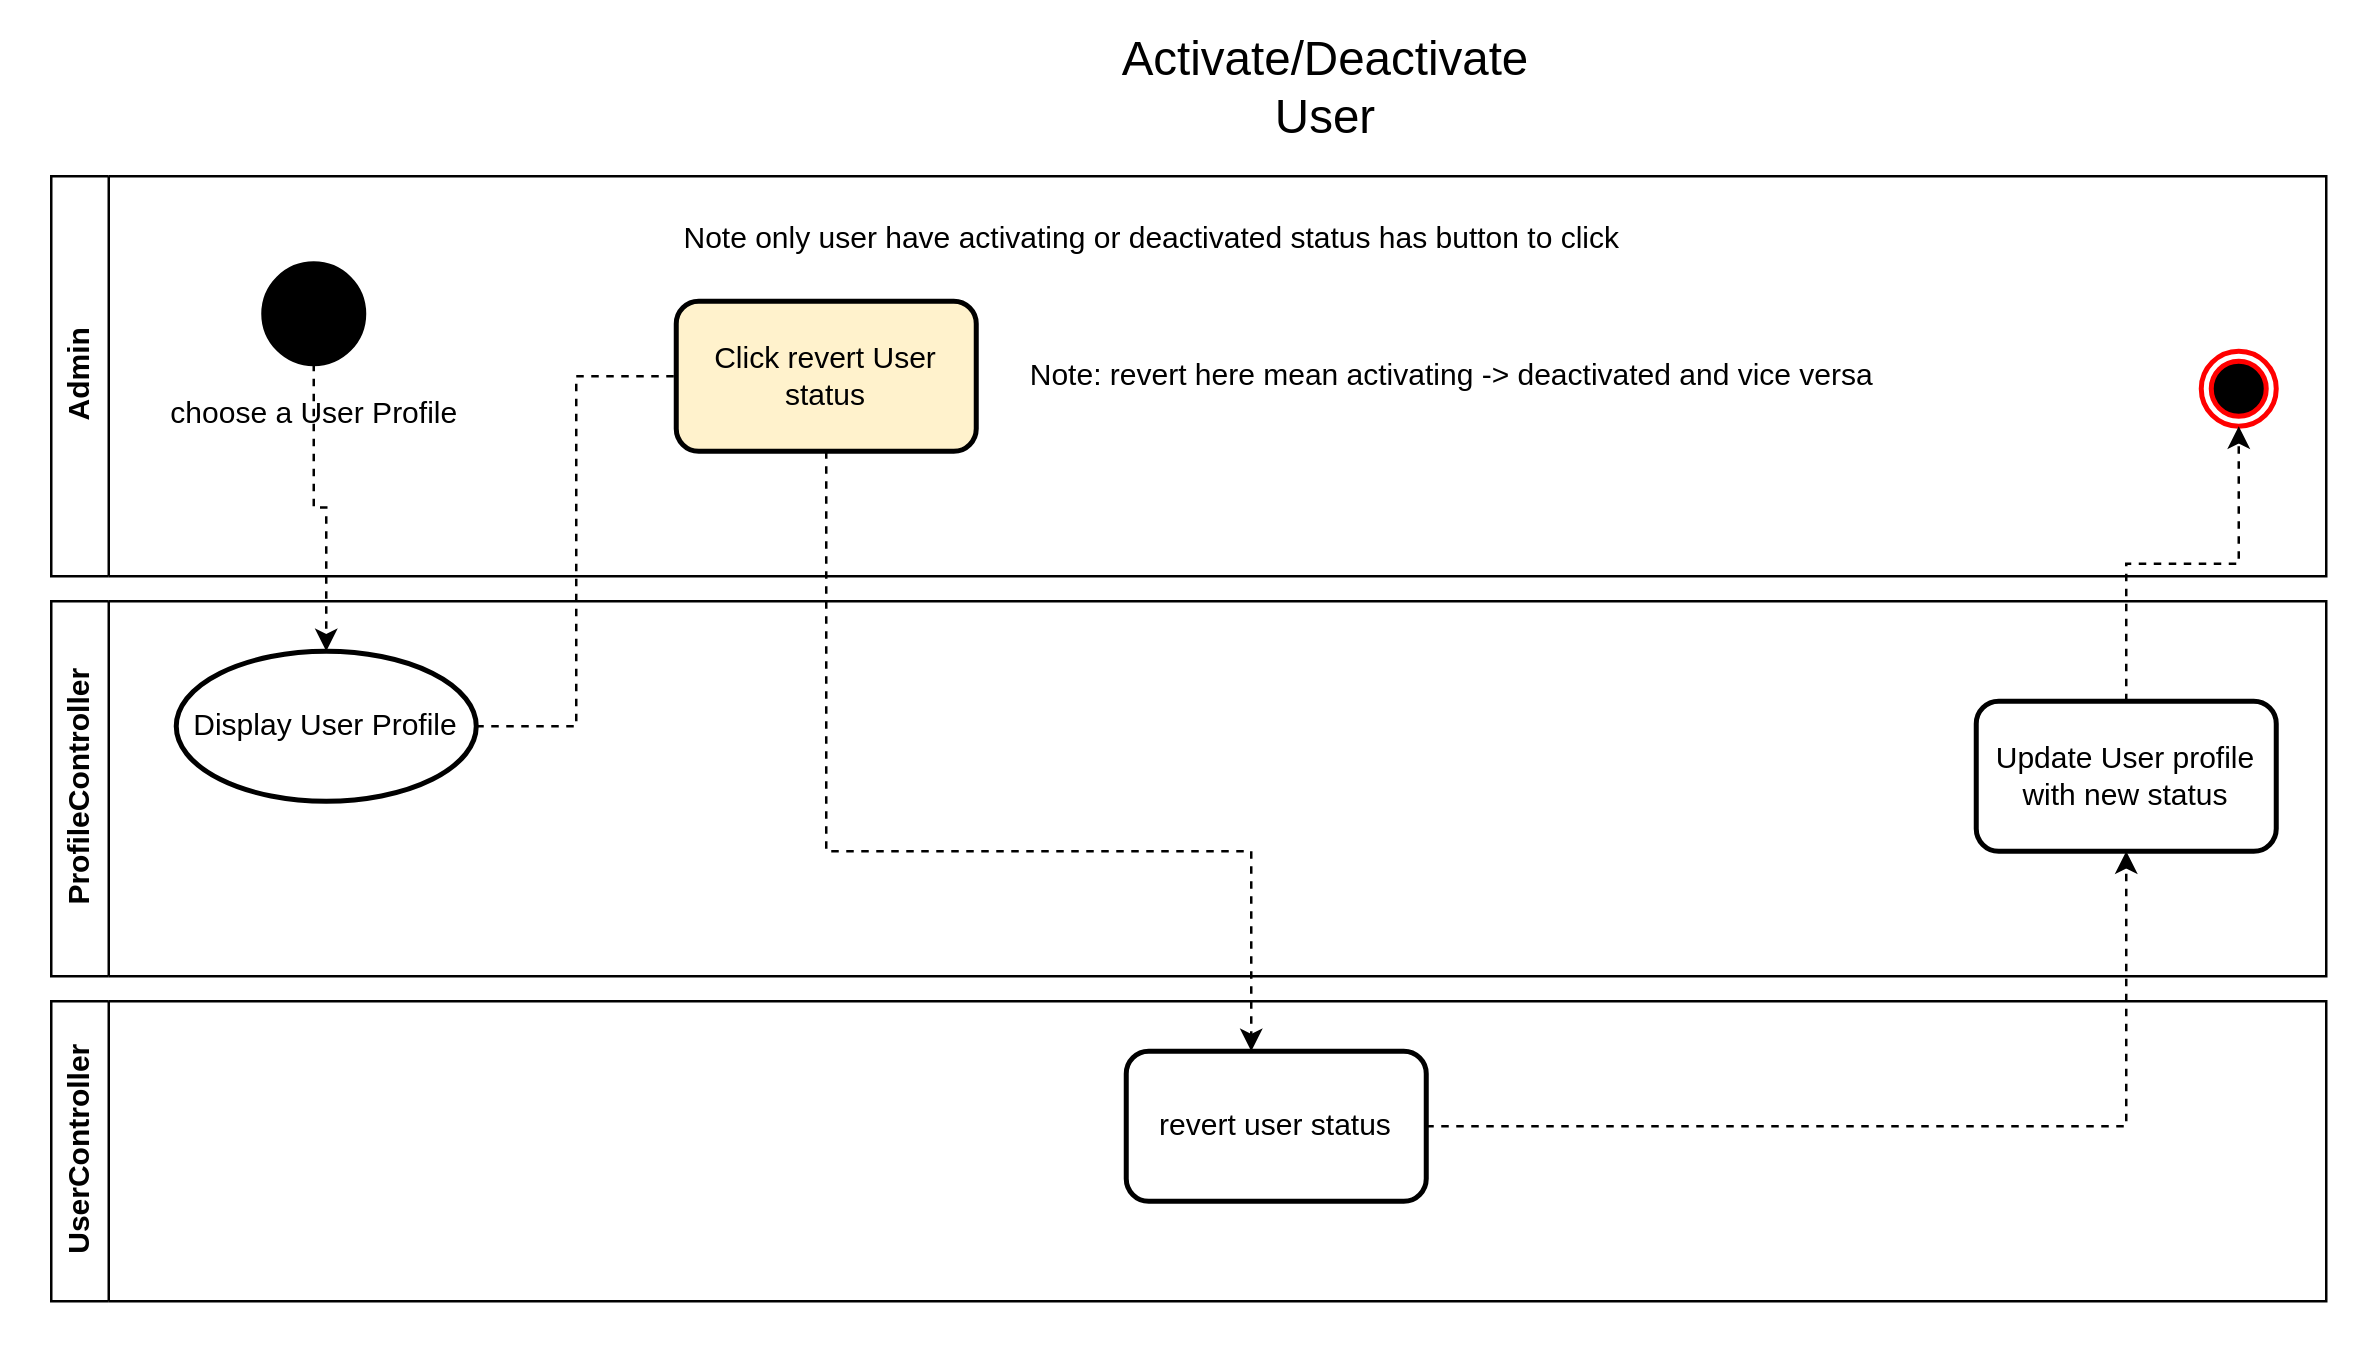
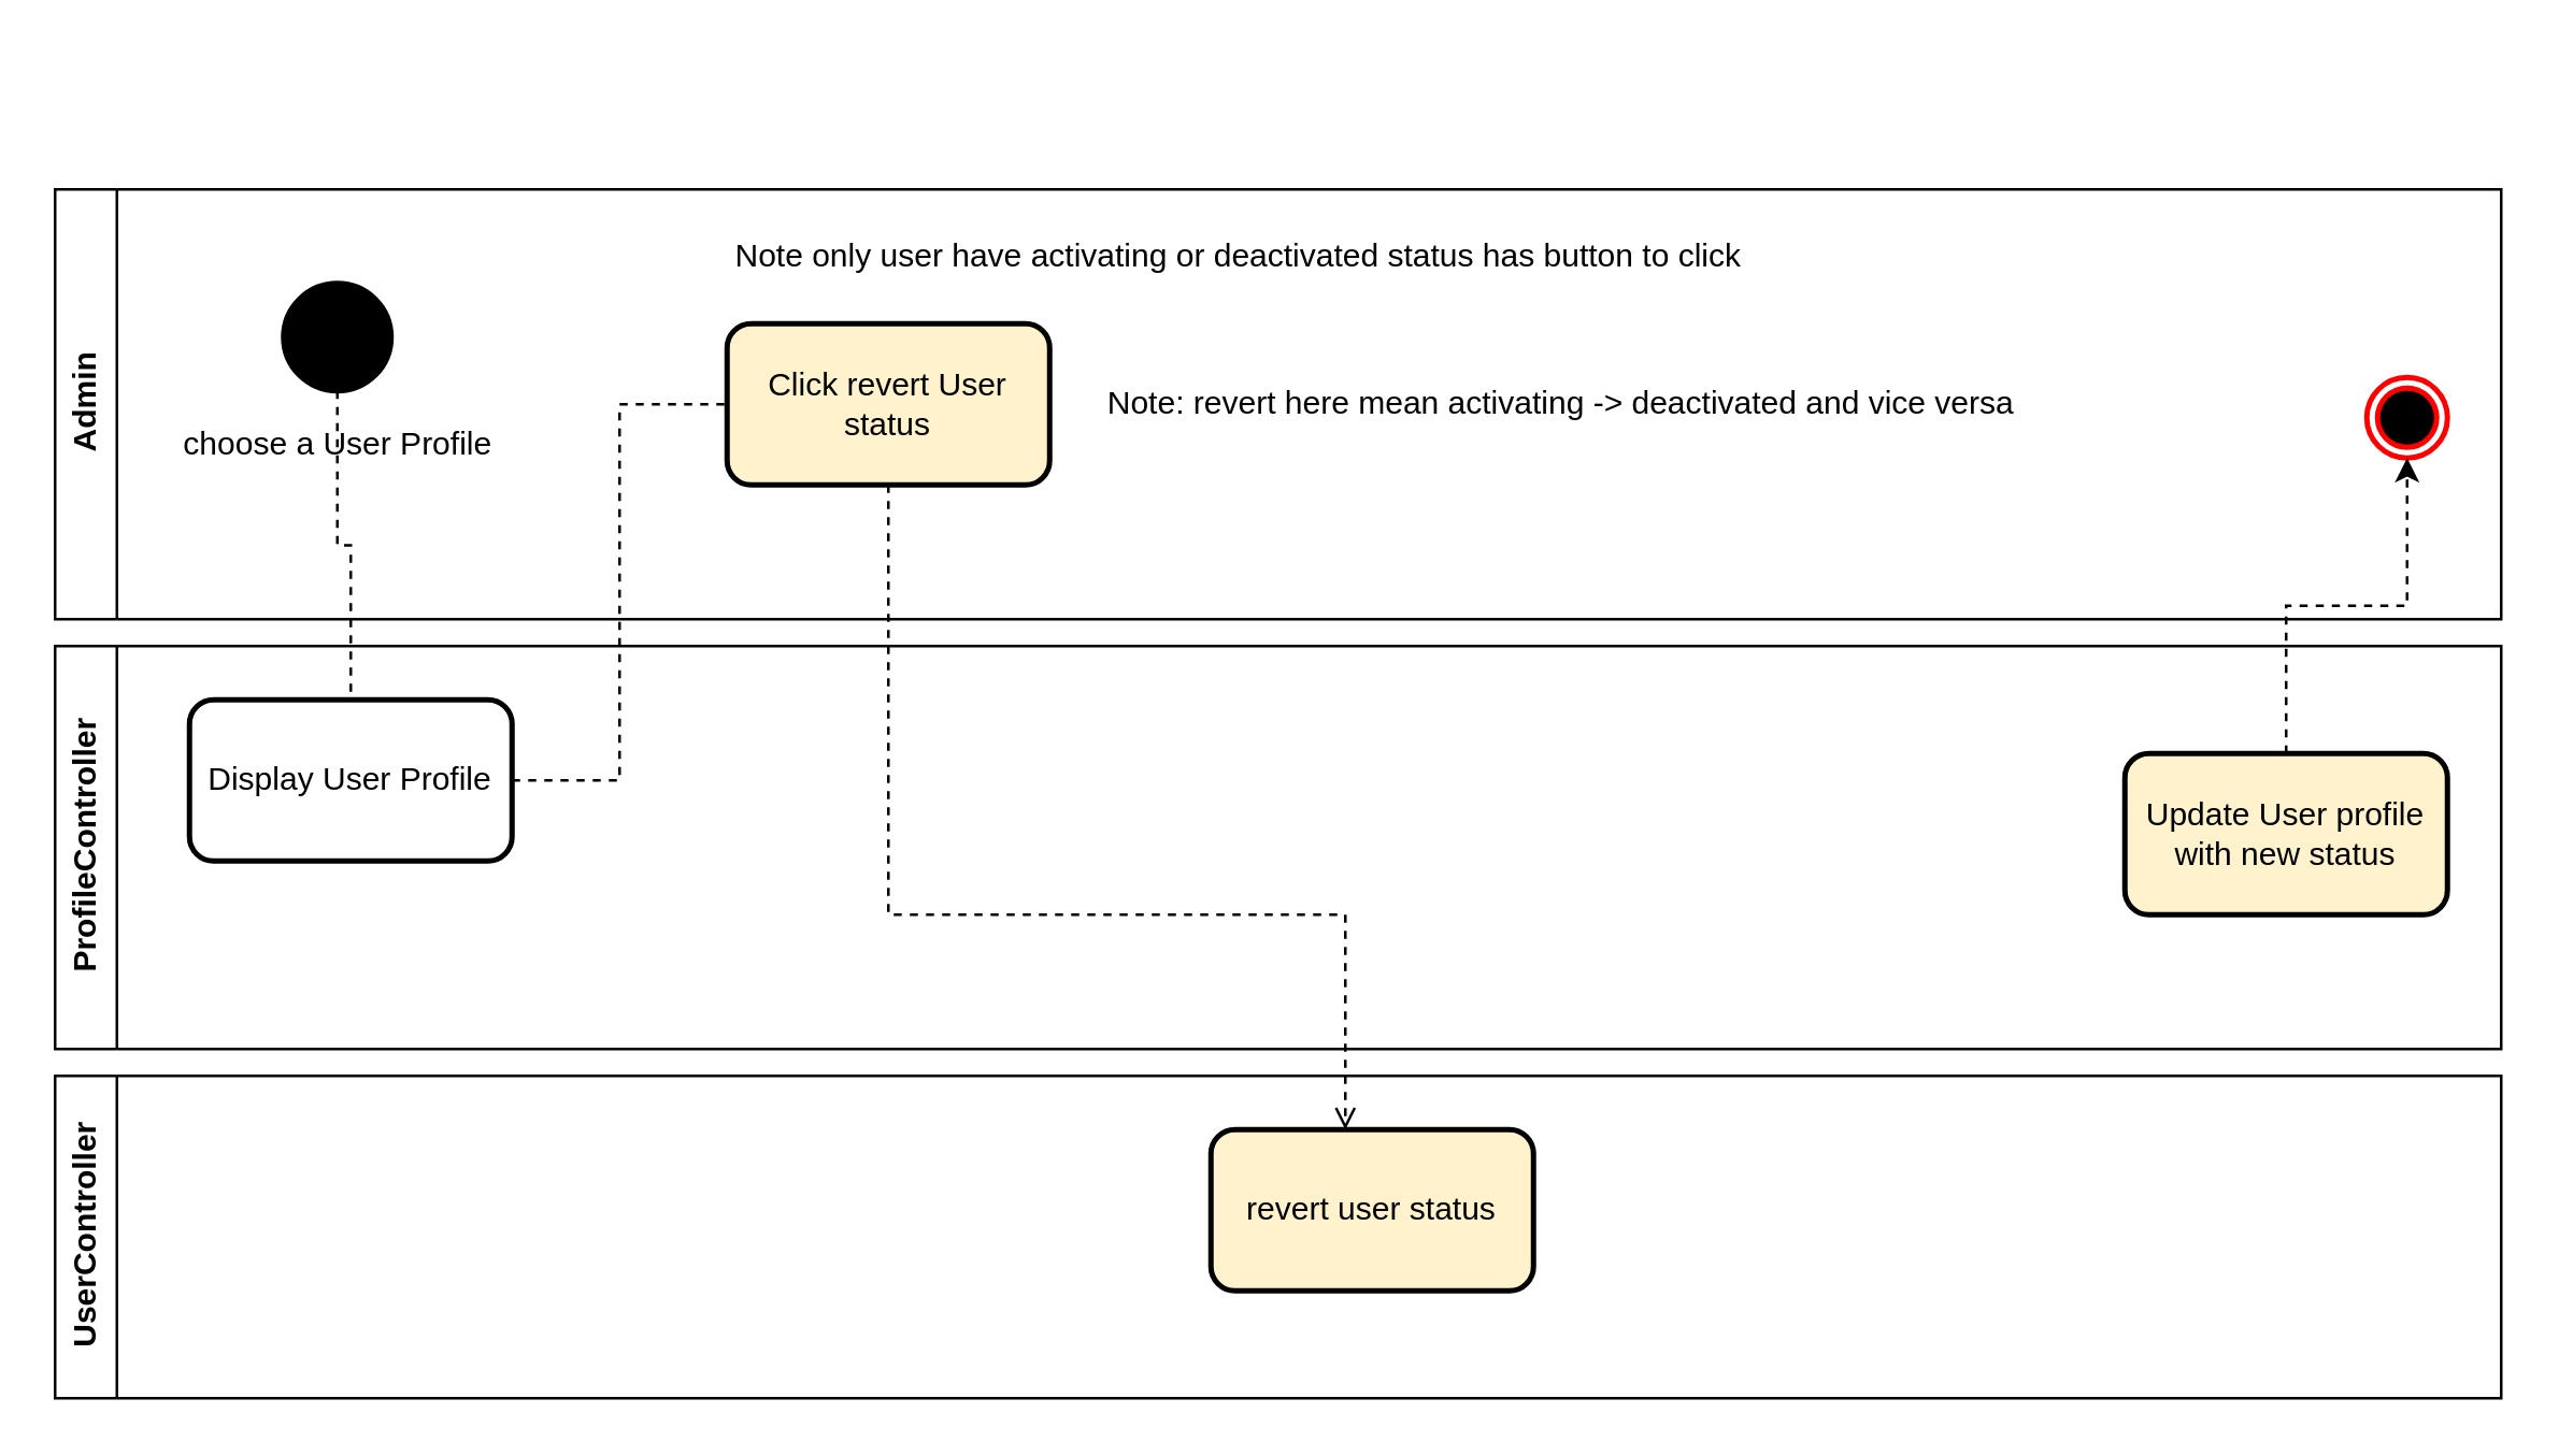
- <mxCell id="15" value="Activate/Deactivate User" style="text;html=1;strokeColor=none;fillColor=none;align=center;verticalAlign=middle;whiteSpace=wrap;rounded=0;fontSize=19;" vertex="1" parent="1"><mxGeometry x="440" y="20" width="180" height="30" as="geometry" /></mxCell>
- <mxCell id="14" style="edgeStyle=orthogonalEdgeStyle;rounded=0;orthogonalLoop=1;jettySize=auto;html=1;entryX=0.5;entryY=0;entryDx=0;entryDy=0;dashed=1;strokeWidth=1;fontFamily=Helvetica;fontSize=12;fontColor=default;" edge="1" parent="1" source="3" target="10"><mxGeometry relative="1" as="geometry" /></mxCell>
+ <mxCell id="14" style="edgeStyle=orthogonalEdgeStyle;rounded=0;orthogonalLoop=1;jettySize=auto;html=1;entryX=0.5;entryY=0;entryDx=0;entryDy=0;dashed=1;strokeWidth=1;fontFamily=Helvetica;fontSize=12;fontColor=default;endArrow=none;" edge="1" parent="1" source="3" target="10"><mxGeometry relative="1" as="geometry" /></mxCell>
- <mxCell id="10" value="Display User Profile" style="ellipse;whiteSpace=wrap;html=1;strokeWidth=2;fontFamily=Helvetica;fontSize=12;" vertex="1" parent="8"><mxGeometry x="50" y="20" width="120" height="60" as="geometry" /></mxCell>
+ <mxCell id="10" value="Display User Profile" style="rounded=1;whiteSpace=wrap;html=1;strokeWidth=2;fontFamily=Helvetica;fontSize=12;" vertex="1" parent="8"><mxGeometry x="50" y="20" width="120" height="60" as="geometry" /></mxCell>
- <mxCell id="9" value="Update User profile with new status" style="rounded=1;whiteSpace=wrap;html=1;strokeWidth=2;fontFamily=Helvetica;fontSize=12;" vertex="1" parent="8"><mxGeometry x="770" y="40" width="120" height="60" as="geometry" /></mxCell>
+ <mxCell id="9" value="Update User profile with new status" style="rounded=1;whiteSpace=wrap;html=1;strokeWidth=2;fontFamily=Helvetica;fontSize=12;fillColor=#fff2cc;" vertex="1" parent="8"><mxGeometry x="770" y="40" width="120" height="60" as="geometry" /></mxCell>
- <mxCell id="17" style="edgeStyle=orthogonalEdgeStyle;rounded=0;orthogonalLoop=1;jettySize=auto;html=1;dashed=1;" edge="1" parent="1" source="5" target="12"><mxGeometry relative="1" as="geometry"><Array as="points"><mxPoint x="330" y="340" /><mxPoint x="500" y="340" /></Array></mxGeometry></mxCell>
+ <mxCell id="17" style="edgeStyle=orthogonalEdgeStyle;rounded=0;orthogonalLoop=1;jettySize=auto;html=1;dashed=1;endArrow=open;" edge="1" parent="1" source="5" target="12"><mxGeometry relative="1" as="geometry"><Array as="points"><mxPoint x="330" y="340" /><mxPoint x="500" y="340" /></Array></mxGeometry></mxCell>
- <mxCell id="12" value="revert user status" style="rounded=1;whiteSpace=wrap;html=1;strokeWidth=2;fontFamily=Helvetica;fontSize=12;" vertex="1" parent="11"><mxGeometry x="430" y="20" width="120" height="60" as="geometry" /></mxCell>
+ <mxCell id="12" value="revert user status" style="rounded=1;whiteSpace=wrap;html=1;strokeWidth=2;fontFamily=Helvetica;fontSize=12;fillColor=#fff2cc;" vertex="1" parent="11"><mxGeometry x="430" y="20" width="120" height="60" as="geometry" /></mxCell>
- <mxCell id="18" style="edgeStyle=orthogonalEdgeStyle;rounded=0;orthogonalLoop=1;jettySize=auto;html=1;entryX=0.5;entryY=1;entryDx=0;entryDy=0;dashed=1;" edge="1" parent="1" source="12" target="9"><mxGeometry relative="1" as="geometry" /></mxCell>
